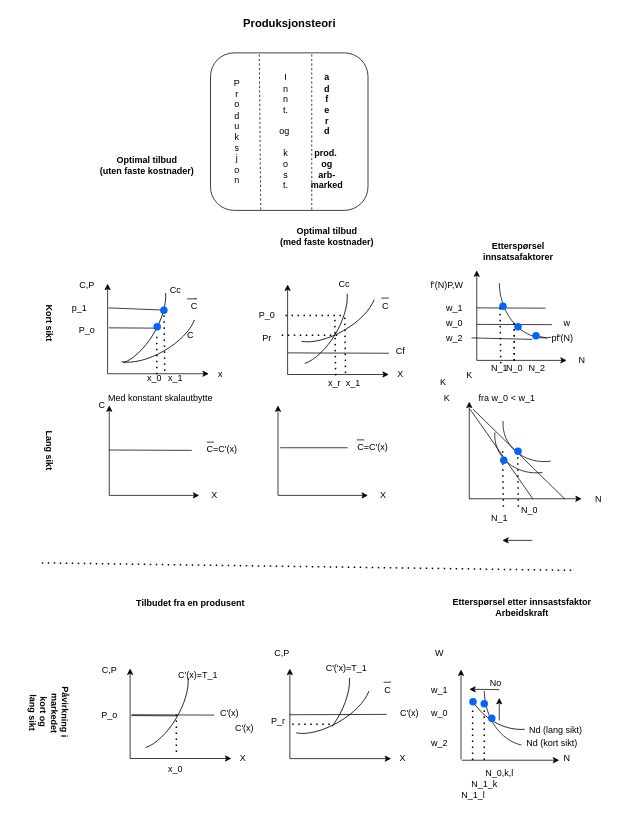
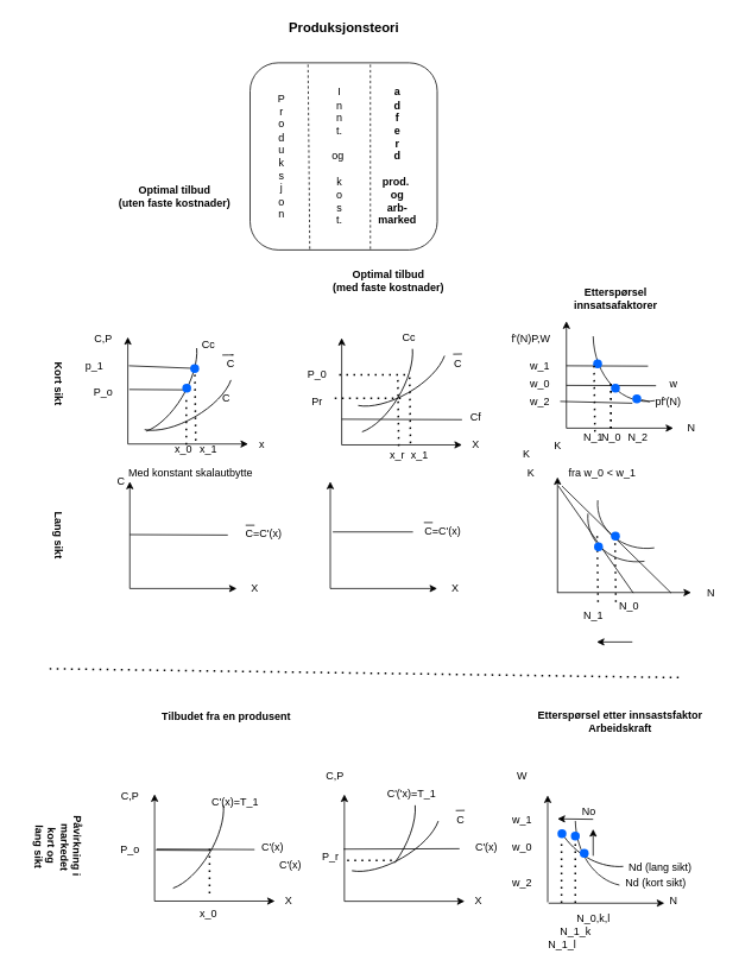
- <mxCell id="8" value="a&lt;br&gt;d&lt;br&gt;f&lt;br&gt;e&lt;br&gt;r&lt;br&gt;d&lt;br&gt;&lt;br&gt;prod.&amp;nbsp;&lt;br&gt;og&lt;br&gt;arb-&lt;br&gt;marked&lt;br&gt;" style="text;html=1;align=center;verticalAlign=middle;resizable=0;points=[];autosize=1;fontStyle=1" parent="1" vertex="1"><mxGeometry x="405" y="95" width="60" height="160" as="geometry" /></mxCell>
+ <mxCell id="8" value="a&lt;br&gt;d&lt;br&gt;f&lt;br&gt;e&lt;br&gt;r&lt;br&gt;d&lt;br&gt;&lt;br&gt;prod.&amp;nbsp;&lt;br&gt;og&lt;br&gt;arb-&lt;br&gt;marked&lt;br&gt;" style="text;html=1;align=center;verticalAlign=middle;resizable=0;points=[];autosize=1;fontStyle=1" parent="1" vertex="1"><mxGeometry x="415" y="95" width="60" height="160" as="geometry" /></mxCell>
